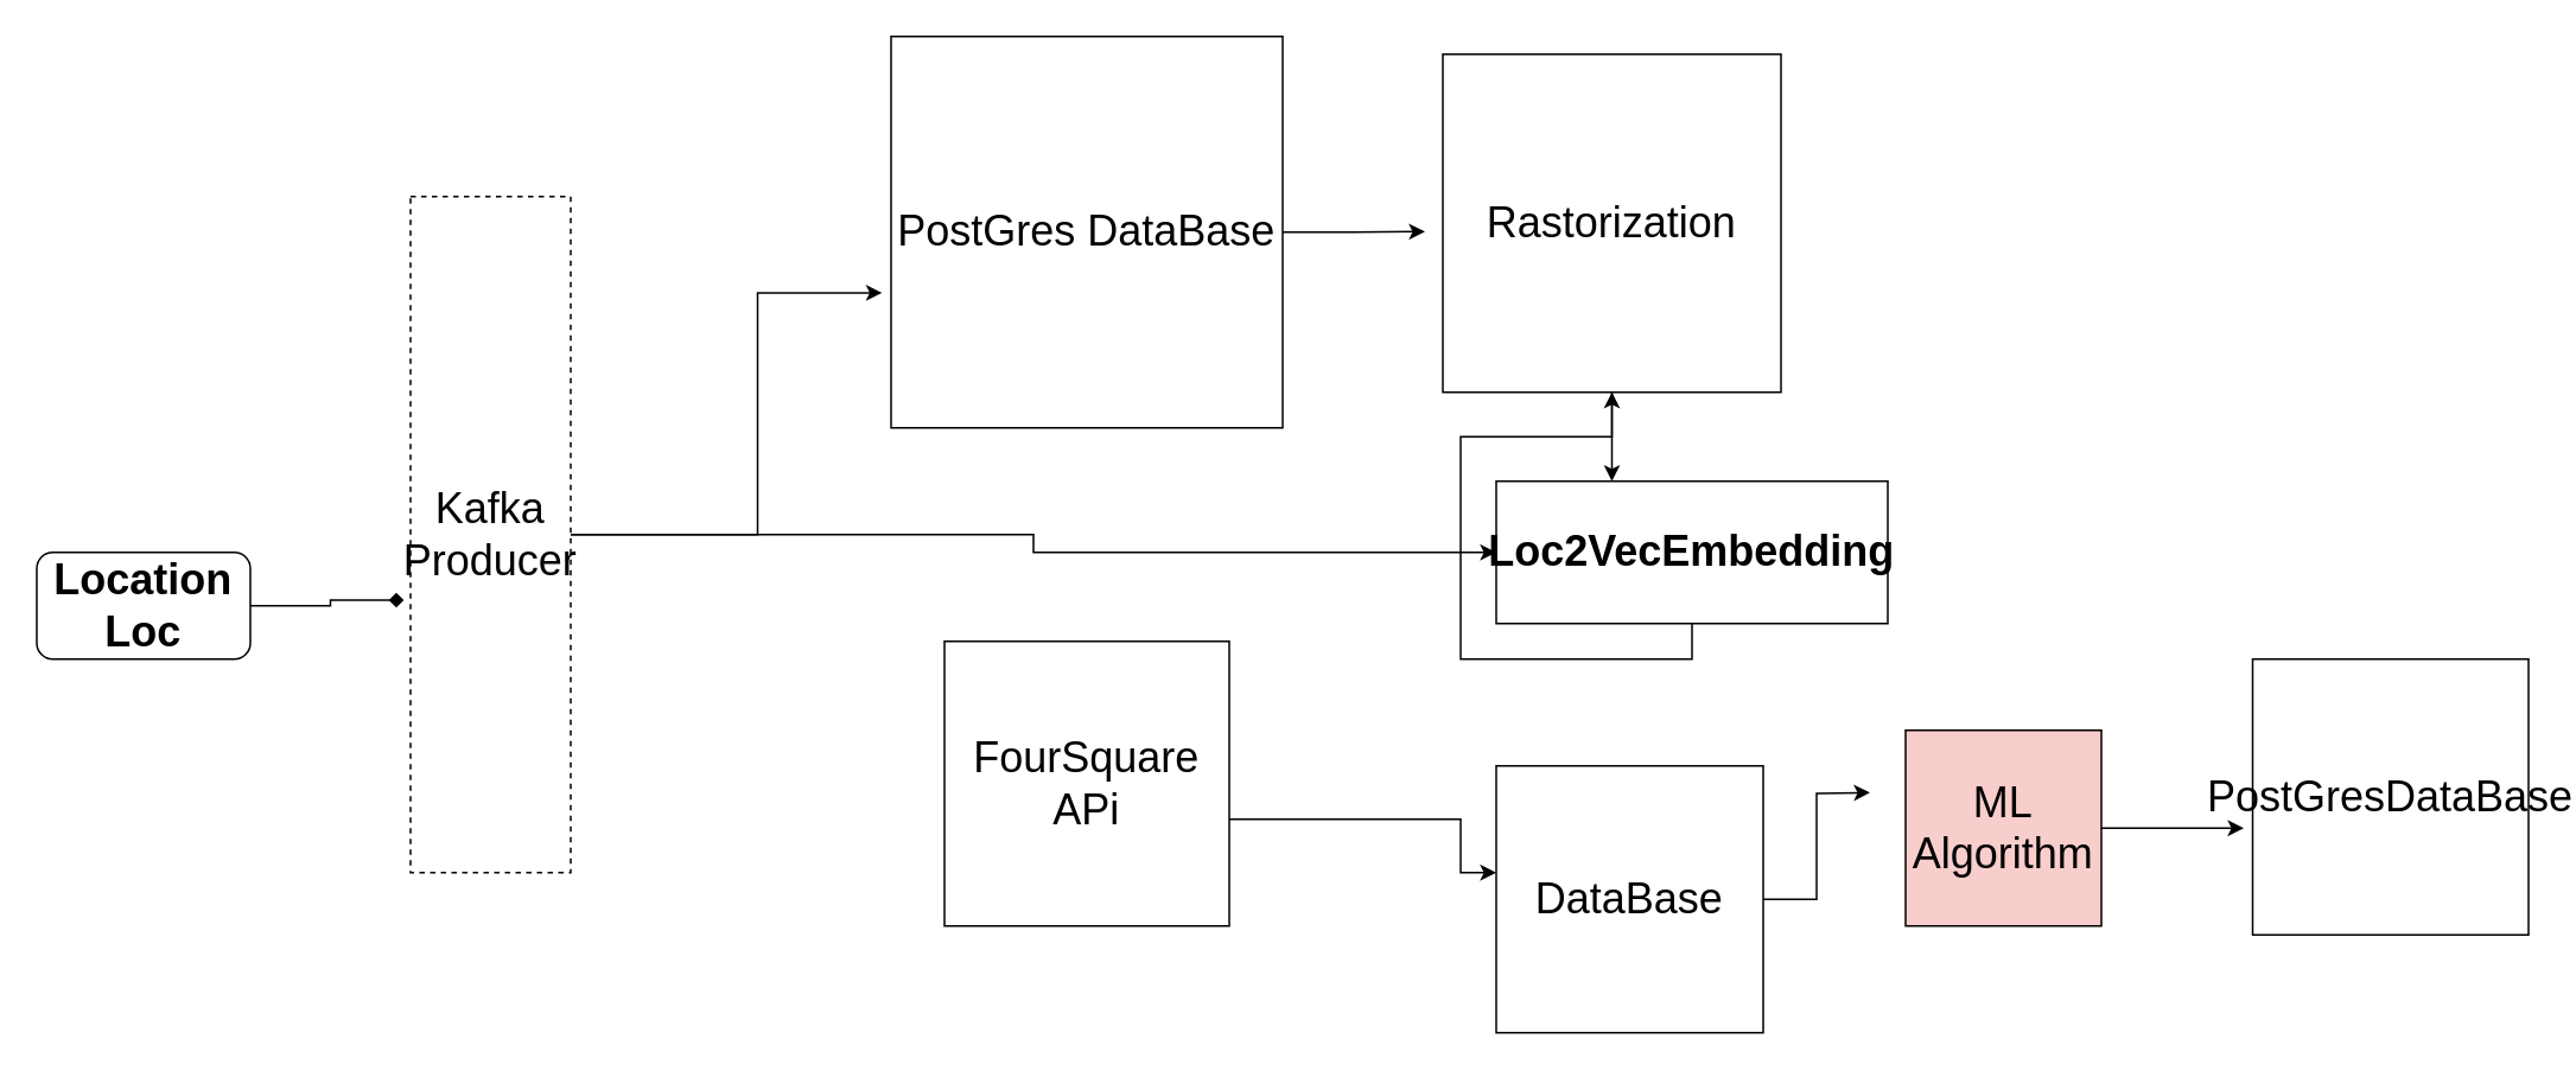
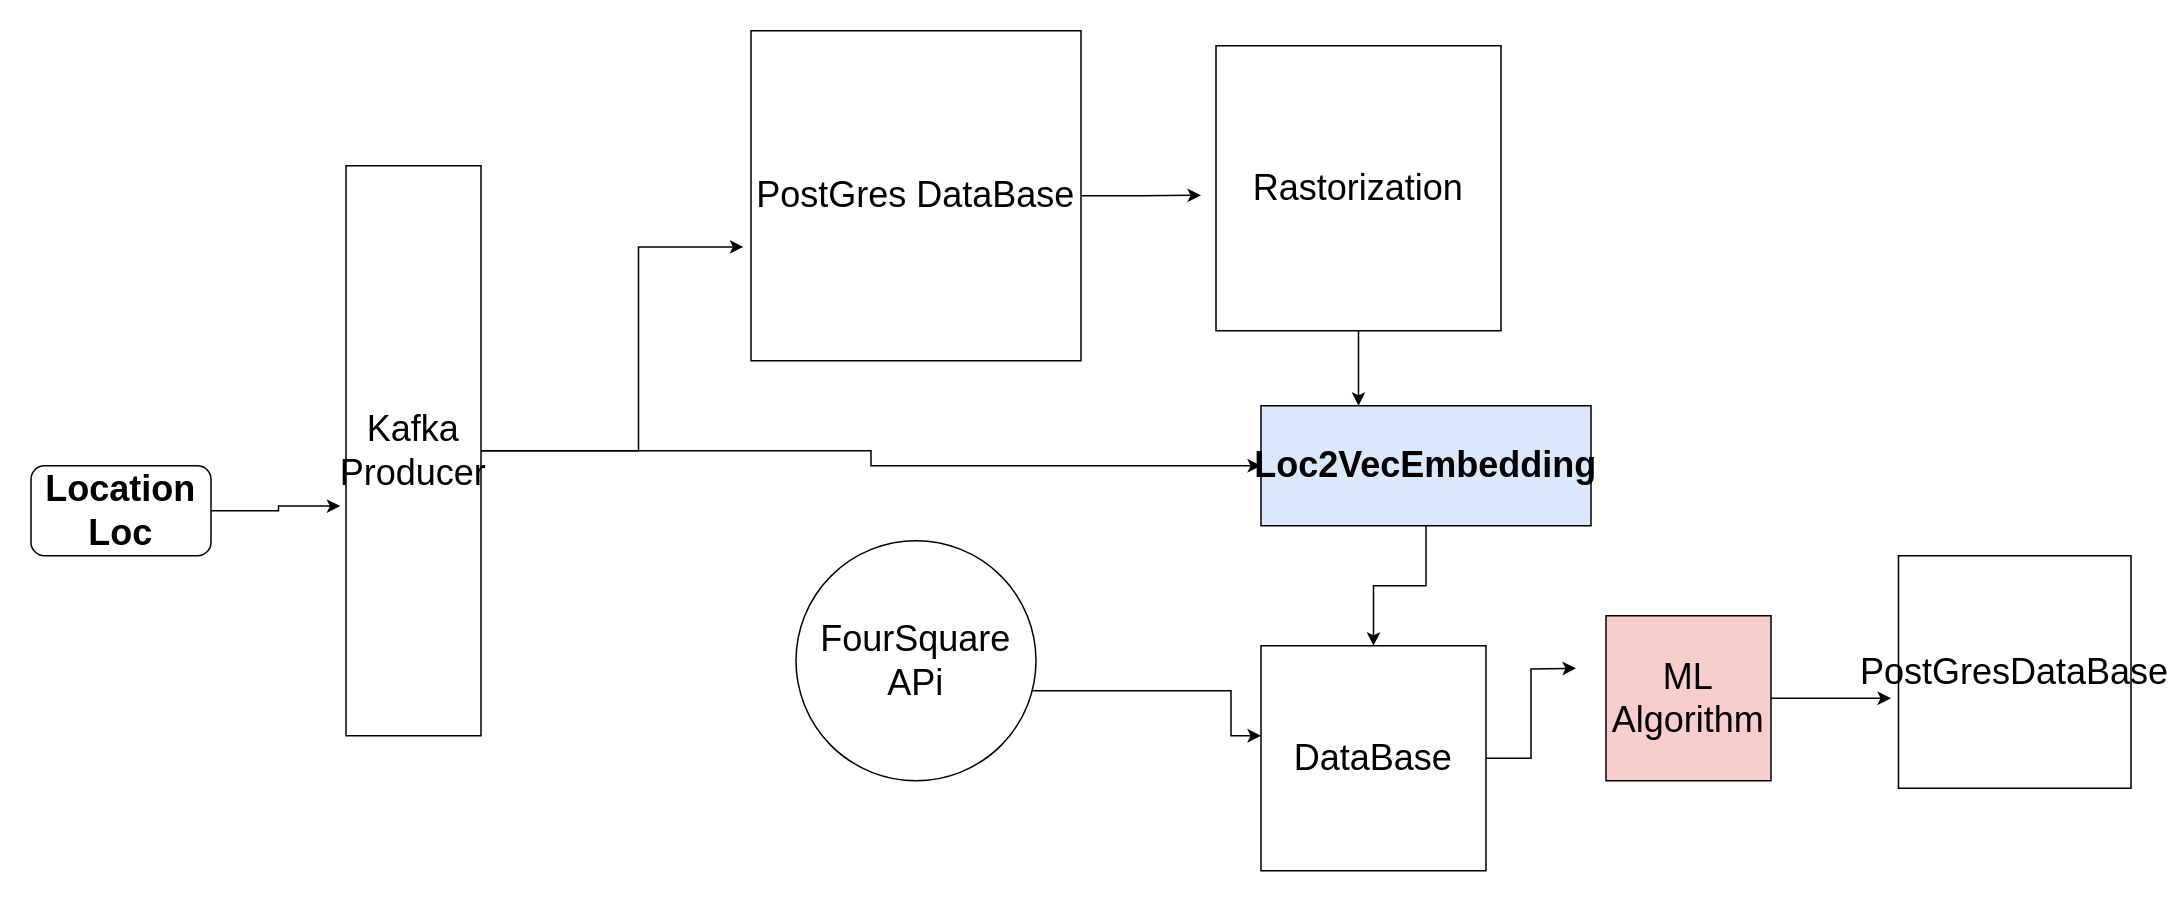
- <mxCell id="7" value="&lt;font style=&quot;font-size: 24px&quot;&gt;Kafka Producer&lt;/font&gt;" style="rounded=0;whiteSpace=wrap;html=1;dashed=1;" parent="1" vertex="1"><mxGeometry x="230" y="110" width="90" height="380" as="geometry" /></mxCell>
+ <mxCell id="7" value="&lt;font style=&quot;font-size: 24px&quot;&gt;Kafka Producer&lt;/font&gt;" style="rounded=0;whiteSpace=wrap;html=1;" parent="1" vertex="1"><mxGeometry x="230" y="110" width="90" height="380" as="geometry" /></mxCell>
- <mxCell id="14" value="&lt;b&gt;&lt;font style=&quot;font-size: 24px&quot;&gt;Loc2VecEmbedding&lt;/font&gt;&lt;/b&gt;" style="rounded=0;whiteSpace=wrap;html=1;" parent="1" vertex="1"><mxGeometry x="840" y="270" width="220" height="80" as="geometry" /></mxCell>
+ <mxCell id="14" value="&lt;b&gt;&lt;font style=&quot;font-size: 24px&quot;&gt;Loc2VecEmbedding&lt;/font&gt;&lt;/b&gt;" style="rounded=0;whiteSpace=wrap;html=1;fillColor=#dae8fc;" parent="1" vertex="1"><mxGeometry x="840" y="270" width="220" height="80" as="geometry" /></mxCell>
- <mxCell id="13" style="edgeStyle=orthogonalEdgeStyle;rounded=0;orthogonalLoop=1;jettySize=auto;html=1;exitX=0.5;exitY=1;exitDx=0;exitDy=0;" parent="1" source="14" target="12" edge="1"><mxGeometry relative="1" as="geometry"><mxPoint x="900" y="370" as="targetPoint" /></mxGeometry></mxCell>
+ <mxCell id="13" style="edgeStyle=orthogonalEdgeStyle;rounded=0;orthogonalLoop=1;jettySize=auto;html=1;exitX=0.5;exitY=1;exitDx=0;exitDy=0;entryX=0.5;entryY=0;entryDx=0;entryDy=0;" parent="1" source="14" target="16" edge="1"><mxGeometry relative="1" as="geometry"><mxPoint x="900" y="370" as="targetPoint" /></mxGeometry></mxCell>
- <mxCell id="2" style="edgeStyle=orthogonalEdgeStyle;rounded=0;orthogonalLoop=1;jettySize=auto;html=1;entryX=-0.042;entryY=0.597;entryDx=0;entryDy=0;entryPerimeter=0;endArrow=diamond;" parent="1" source="3" target="7" edge="1"><mxGeometry relative="1" as="geometry" /></mxCell>
+ <mxCell id="2" style="edgeStyle=orthogonalEdgeStyle;rounded=0;orthogonalLoop=1;jettySize=auto;html=1;entryX=-0.042;entryY=0.597;entryDx=0;entryDy=0;entryPerimeter=0;" parent="1" source="3" target="7" edge="1"><mxGeometry relative="1" as="geometry" /></mxCell>
- <mxCell id="10" value="&lt;font style=&quot;font-size: 24px&quot;&gt;FourSquare APi&lt;/font&gt;" style="whiteSpace=wrap;html=1;aspect=fixed;" parent="1" vertex="1"><mxGeometry x="530" y="360" width="160" height="160" as="geometry" /></mxCell>
+ <mxCell id="10" value="&lt;font style=&quot;font-size: 24px&quot;&gt;FourSquare APi&lt;/font&gt;" style="ellipse;whiteSpace=wrap;html=1;aspect=fixed;" parent="1" vertex="1"><mxGeometry x="530" y="360" width="160" height="160" as="geometry" /></mxCell>
